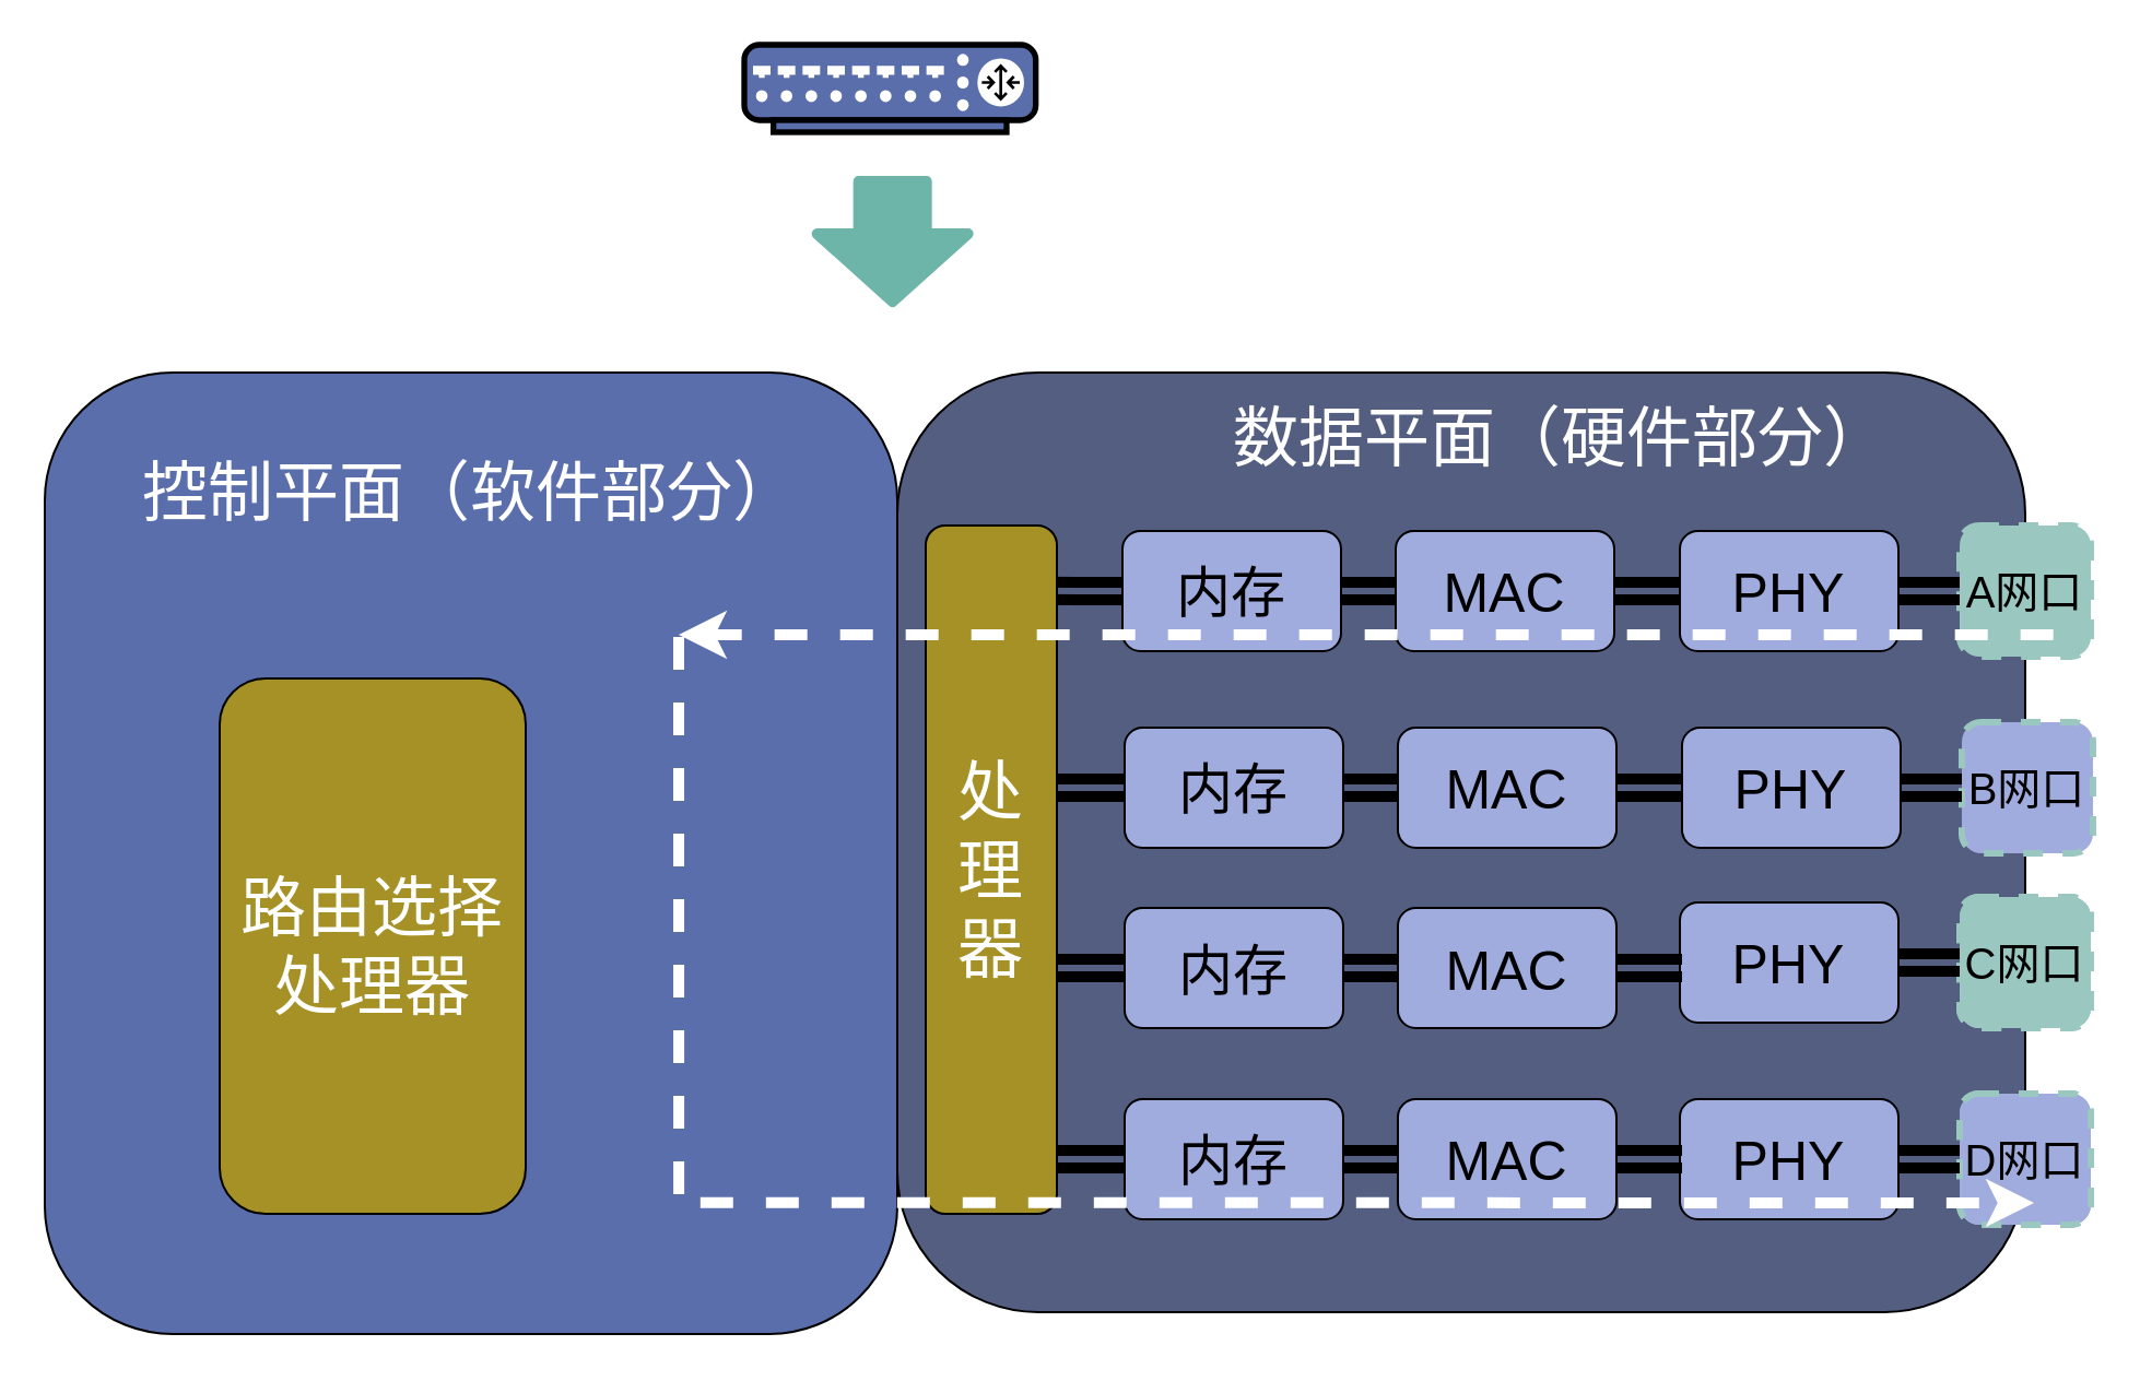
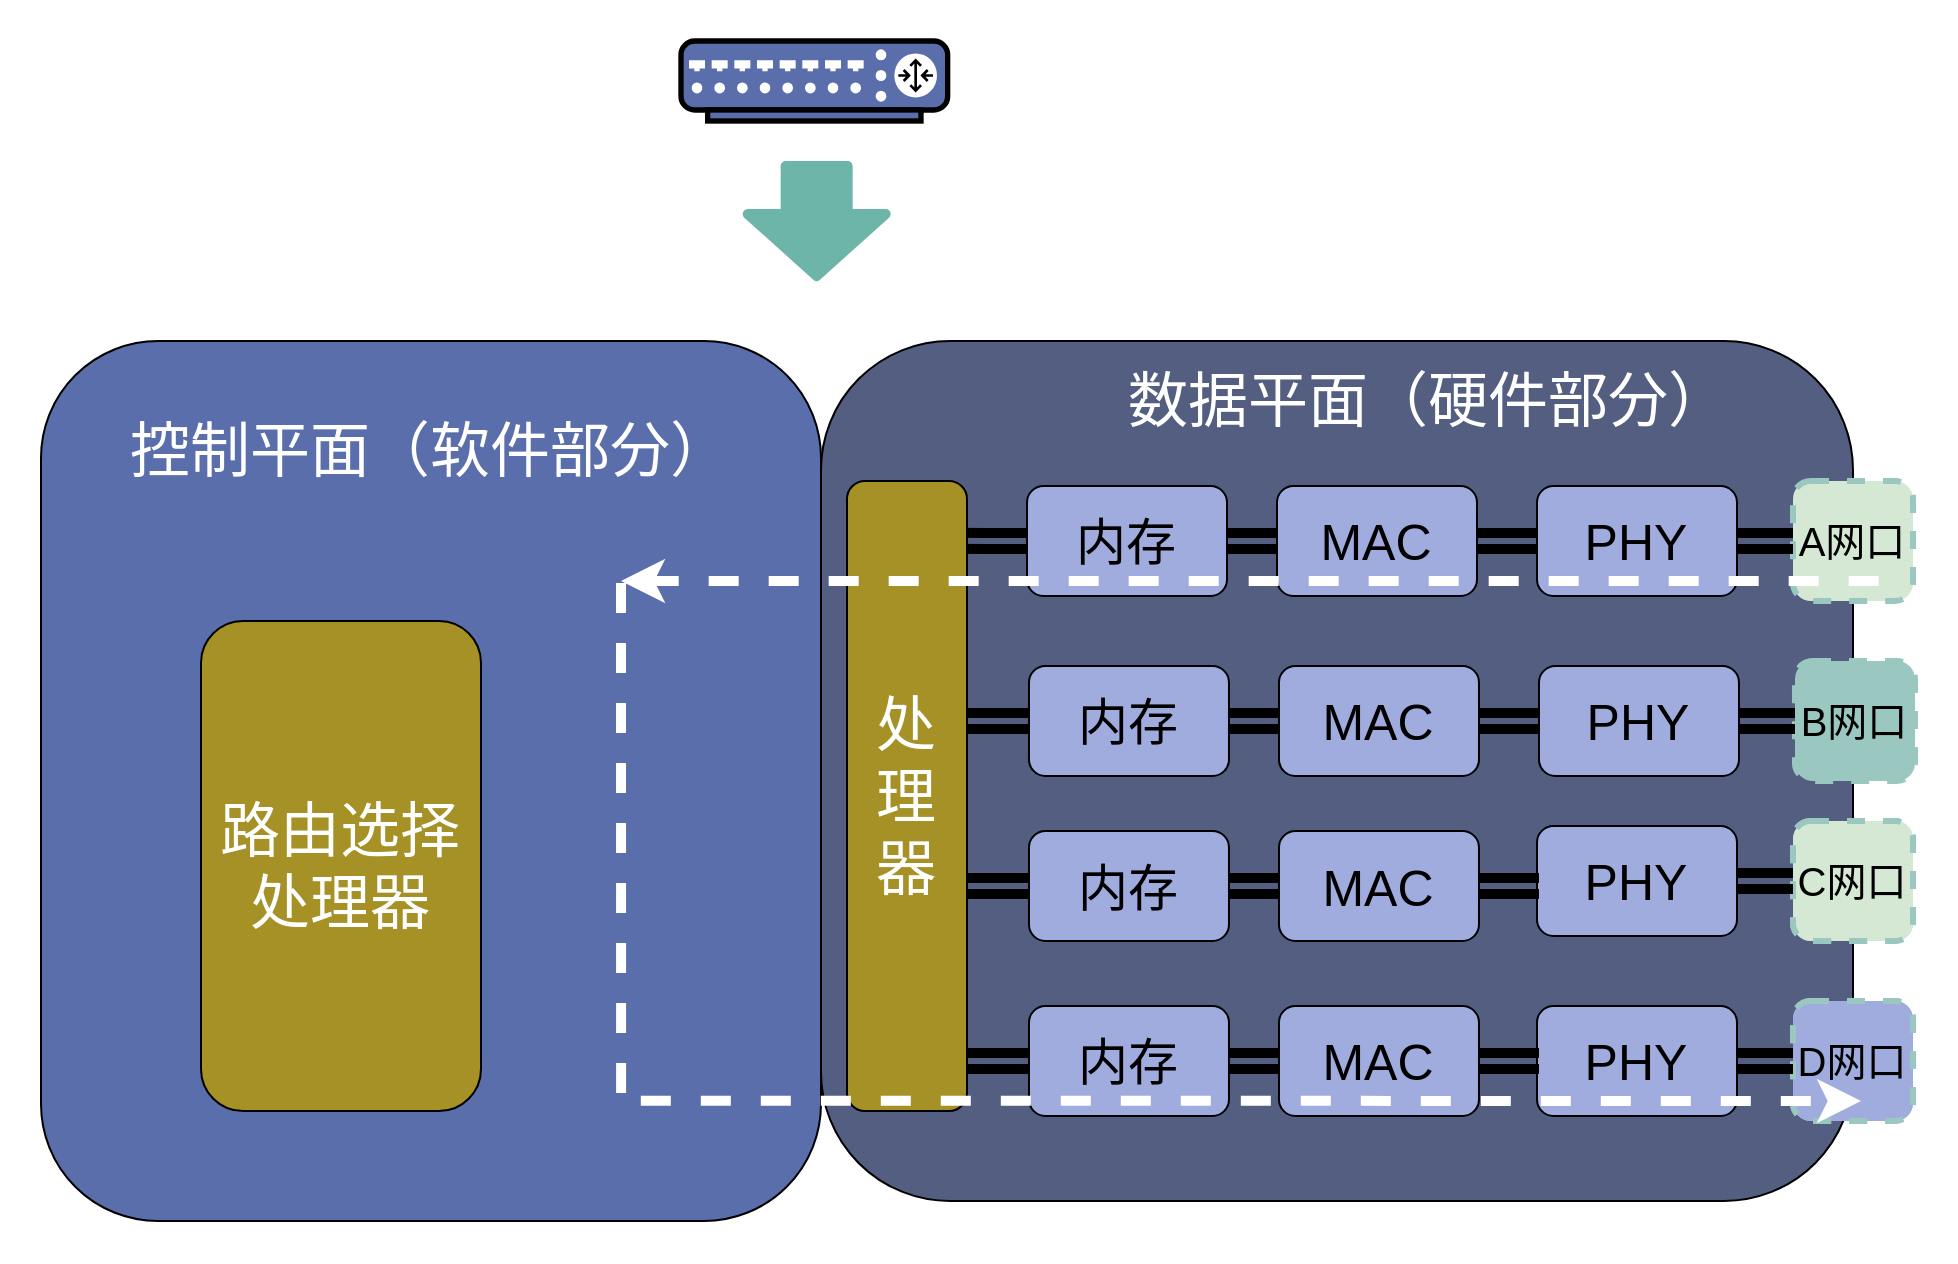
- <mxCell id="9" value="&lt;font style=&quot;font-size: 20px&quot;&gt;A网口&lt;/font&gt;" style="rounded=1;whiteSpace=wrap;html=1;fillColor=#9AC7BF;strokeColor=#9AC7BF;dashed=1;strokeWidth=3;" parent="1" vertex="1"><mxGeometry x="896" y="240" width="60" height="60" as="geometry" /></mxCell>
+ <mxCell id="9" value="&lt;font style=&quot;font-size: 20px&quot;&gt;A网口&lt;/font&gt;" style="rounded=1;whiteSpace=wrap;html=1;fillColor=#d5e8d4;strokeColor=#9AC7BF;dashed=1;strokeWidth=3;" parent="1" vertex="1"><mxGeometry x="896" y="240" width="60" height="60" as="geometry" /></mxCell>
- <mxCell id="16" value="&lt;span style=&quot;font-size: 20px&quot;&gt;B网口&lt;/span&gt;" style="rounded=1;whiteSpace=wrap;html=1;fillColor=#a0acde;strokeWidth=3;dashed=1;strokeColor=#9AC7BF;" parent="1" vertex="1"><mxGeometry x="896.99" y="330" width="60" height="60" as="geometry" /></mxCell>
+ <mxCell id="16" value="&lt;span style=&quot;font-size: 20px&quot;&gt;B网口&lt;/span&gt;" style="rounded=1;whiteSpace=wrap;html=1;fillColor=#9AC7BF;strokeWidth=3;dashed=1;strokeColor=#9AC7BF;" parent="1" vertex="1"><mxGeometry x="896.99" y="330" width="60" height="60" as="geometry" /></mxCell>
- <mxCell id="19" value="&lt;span style=&quot;font-size: 20px&quot;&gt;C网口&lt;/span&gt;" style="rounded=1;whiteSpace=wrap;html=1;fillColor=#9AC7BF;strokeColor=#9AC7BF;strokeWidth=3;dashed=1;" parent="1" vertex="1"><mxGeometry x="896" y="410" width="60" height="60" as="geometry" /></mxCell>
+ <mxCell id="19" value="&lt;span style=&quot;font-size: 20px&quot;&gt;C网口&lt;/span&gt;" style="rounded=1;whiteSpace=wrap;html=1;fillColor=#d5e8d4;strokeColor=#9AC7BF;strokeWidth=3;dashed=1;" parent="1" vertex="1"><mxGeometry x="896" y="410" width="60" height="60" as="geometry" /></mxCell>
